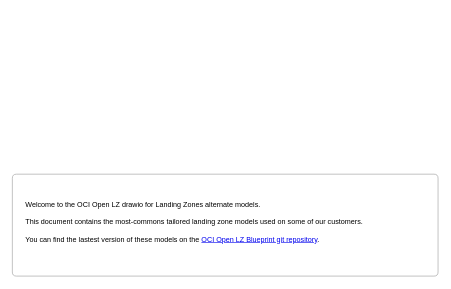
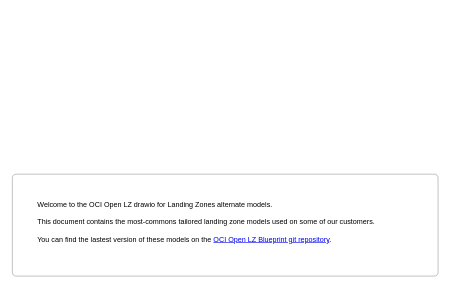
- <mxCell id="4" value="&lt;span style=&quot;font-weight: normal;&quot;&gt;Welcome to the OCI Open LZ drawio for Landing Zones alternate models.&lt;br&gt;&lt;br&gt;This document contains the most-commons tailored landing zone models used on some of our customers.&amp;nbsp;&lt;br&gt;&lt;/span&gt;&lt;span style=&quot;font-weight: normal;&quot;&gt;&lt;br&gt;You can find the lastest version of these models on the &lt;a href=&quot;https://github.com/oracle-quickstart/terraform-oci-open-lz&quot;&gt;OCI Open LZ Blueprint git repository&lt;/a&gt;.&lt;/span&gt;" style="text;html=1;align=left;verticalAlign=middle;resizable=0;points=[];autosize=1;strokeColor=none;fillColor=none;fontStyle=1" vertex="1" parent="1"><mxGeometry x="40" y="325" width="590" height="90" as="geometry" /></mxCell>
+ <mxCell id="4" value="&lt;span style=&quot;font-weight: normal;&quot;&gt;Welcome to the OCI Open LZ drawio for Landing Zones alternate models.&lt;br&gt;&lt;br&gt;This document contains the most-commons tailored landing zone models used on some of our customers.&amp;nbsp;&lt;br&gt;&lt;/span&gt;&lt;span style=&quot;font-weight: normal;&quot;&gt;&lt;br&gt;You can find the lastest version of these models on the &lt;a href=&quot;https://github.com/oracle-quickstart/terraform-oci-open-lz&quot;&gt;OCI Open LZ Blueprint git repository&lt;/a&gt;.&lt;/span&gt;" style="text;html=1;align=left;verticalAlign=middle;resizable=0;points=[];autosize=1;strokeColor=none;fillColor=none;fontStyle=1" vertex="1" parent="1"><mxGeometry x="60" y="325" width="590" height="90" as="geometry" /></mxCell>
